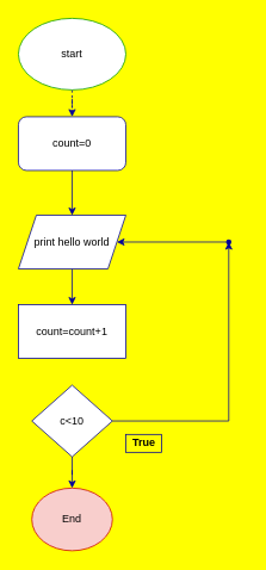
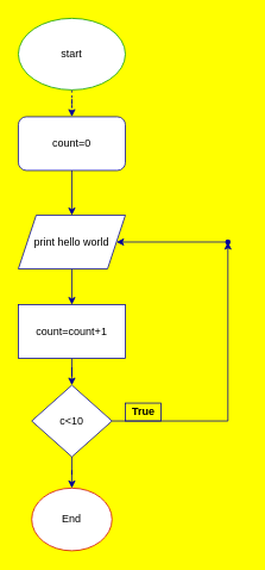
+ <mxCell id="8" value="" style="edgeStyle=orthogonalEdgeStyle;rounded=0;orthogonalLoop=1;jettySize=auto;html=1;strokeColor=#000099;" edge="1" parent="1" source="9" target="12"><mxGeometry relative="1" as="geometry" /></mxCell>
- <mxCell id="16" value="&lt;b&gt;True&lt;/b&gt;" style="text;html=1;align=center;verticalAlign=middle;resizable=0;points=[];autosize=1;strokeColor=#000099;" vertex="1" parent="1"><mxGeometry x="140" y="485" width="40" height="20" as="geometry" /></mxCell>
+ <mxCell id="16" value="&lt;b&gt;True&lt;/b&gt;" style="text;html=1;align=center;verticalAlign=middle;resizable=0;points=[];autosize=1;strokeColor=#000099;" vertex="1" parent="1"><mxGeometry x="140" y="450" width="40" height="20" as="geometry" /></mxCell>
- <mxCell id="13" value="End" style="ellipse;whiteSpace=wrap;html=1;strokeColor=#CC0000;fillColor=#f8cecc;" vertex="1" parent="1"><mxGeometry x="35" y="545" width="90" height="70" as="geometry" /></mxCell>
+ <mxCell id="13" value="End" style="ellipse;whiteSpace=wrap;html=1;strokeColor=#CC0000;" vertex="1" parent="1"><mxGeometry x="35" y="545" width="90" height="70" as="geometry" /></mxCell>
